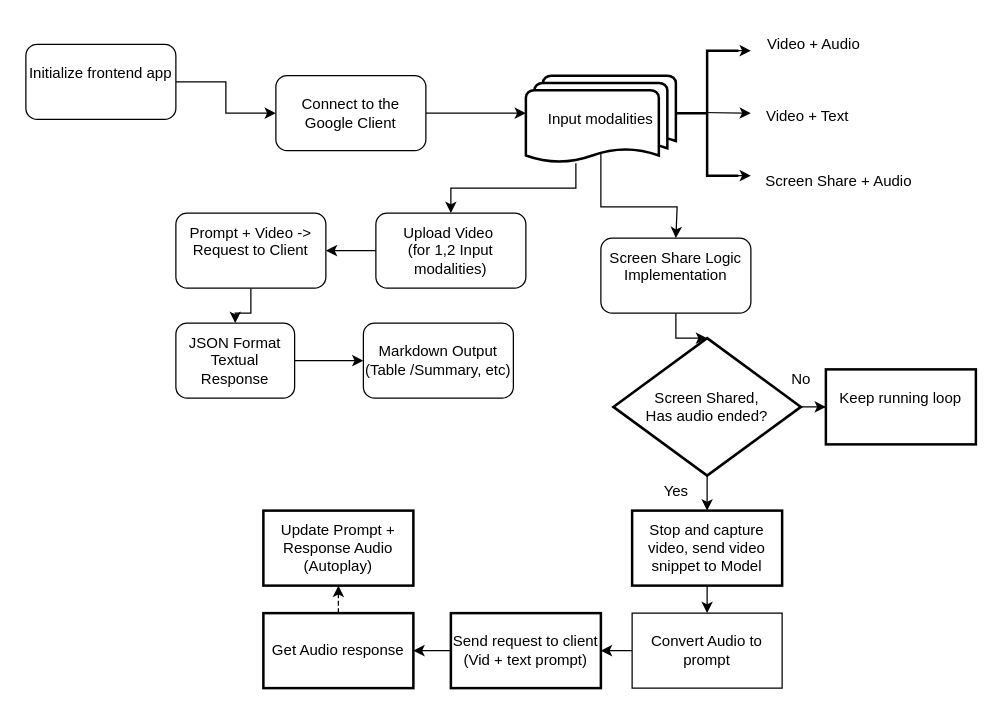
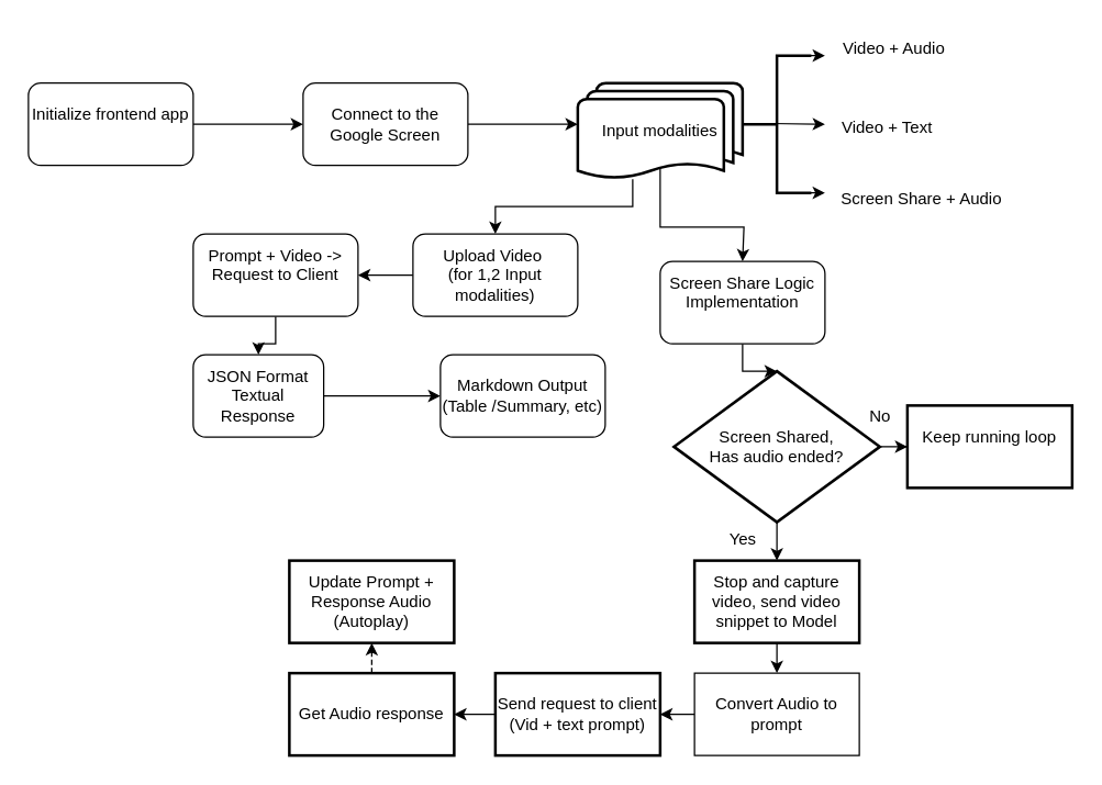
- <mxCell id="3" value="Initialize frontend app&lt;div&gt;&lt;br&gt;&lt;/div&gt;" style="rounded=1;whiteSpace=wrap;html=1;" vertex="1" parent="1"><mxGeometry x="20" y="35" width="120" height="60" as="geometry" /></mxCell>
+ <mxCell id="3" value="Initialize frontend app&lt;div&gt;&lt;br&gt;&lt;/div&gt;" style="rounded=1;whiteSpace=wrap;html=1;" vertex="1" parent="1"><mxGeometry x="20" y="60" width="120" height="60" as="geometry" /></mxCell>
- <mxCell id="5" value="Connect to the Google Client" style="whiteSpace=wrap;html=1;rounded=1;" vertex="1" parent="1"><mxGeometry x="220" y="60" width="120" height="60" as="geometry" /></mxCell>
+ <mxCell id="5" value="Connect to the Google Screen" style="whiteSpace=wrap;html=1;rounded=1;" vertex="1" parent="1"><mxGeometry x="220" y="60" width="120" height="60" as="geometry" /></mxCell>
- <mxCell id="39" value="Markdown Output (Table /Summary, etc)" style="whiteSpace=wrap;html=1;rounded=1;" vertex="1" parent="1"><mxGeometry x="290" y="258" width="120" height="60" as="geometry" /></mxCell>
+ <mxCell id="39" value="Markdown Output (Table /Summary, etc)" style="whiteSpace=wrap;html=1;rounded=1;" vertex="1" parent="1"><mxGeometry x="320" y="258" width="120" height="60" as="geometry" /></mxCell>
